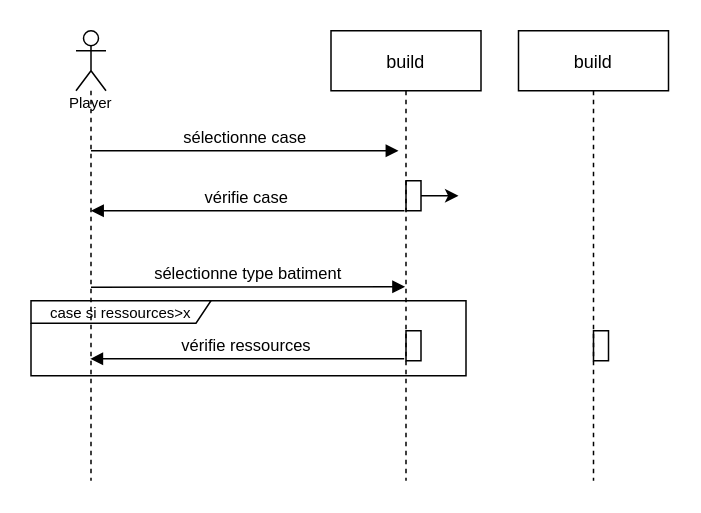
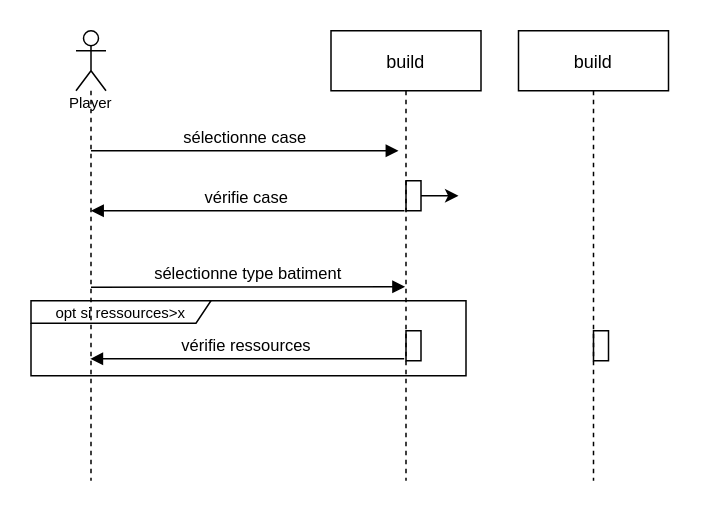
- <mxCell id="2" value="&lt;font style=&quot;font-size: 10px&quot;&gt;case si ressources&amp;gt;x&lt;/font&gt;" style="shape=umlFrame;whiteSpace=wrap;html=1;fillColor=none;width=120;height=15;" vertex="1" parent="1"><mxGeometry x="20" y="200" width="290" height="50" as="geometry" /></mxCell>
+ <mxCell id="2" value="&lt;font style=&quot;font-size: 10px&quot;&gt;opt si ressources&amp;gt;x&lt;/font&gt;" style="shape=umlFrame;whiteSpace=wrap;html=1;fillColor=none;width=120;height=15;" vertex="1" parent="1"><mxGeometry x="20" y="200" width="290" height="50" as="geometry" /></mxCell>
